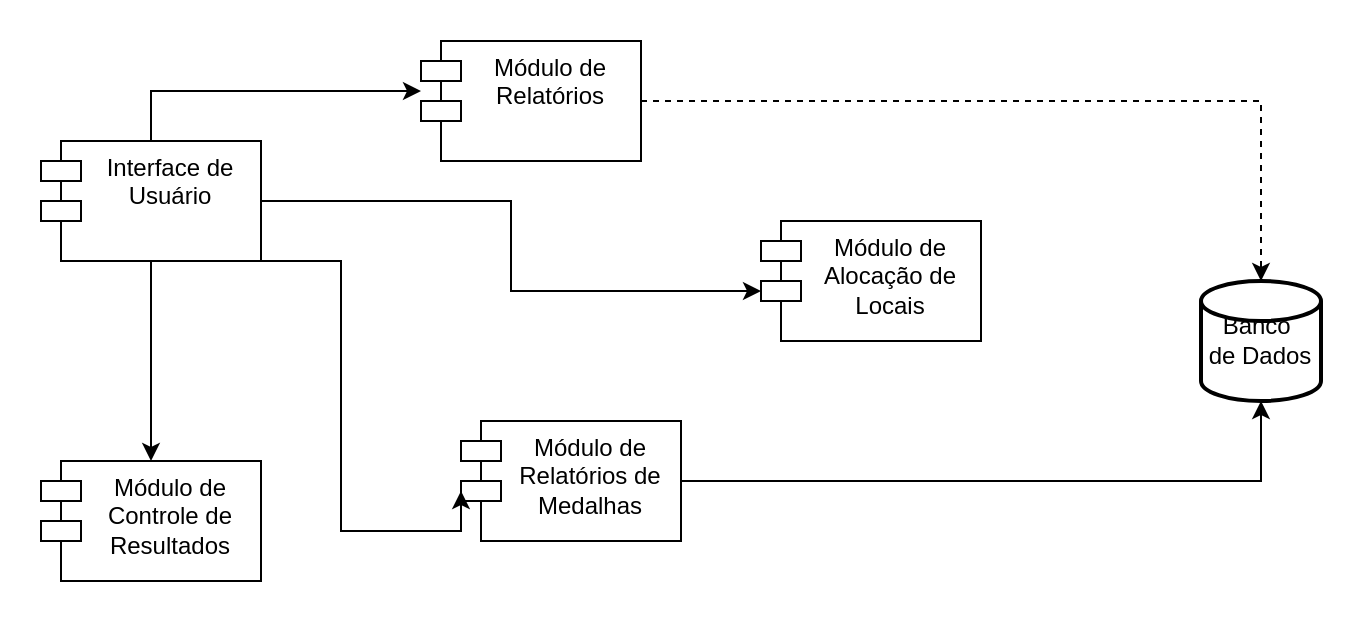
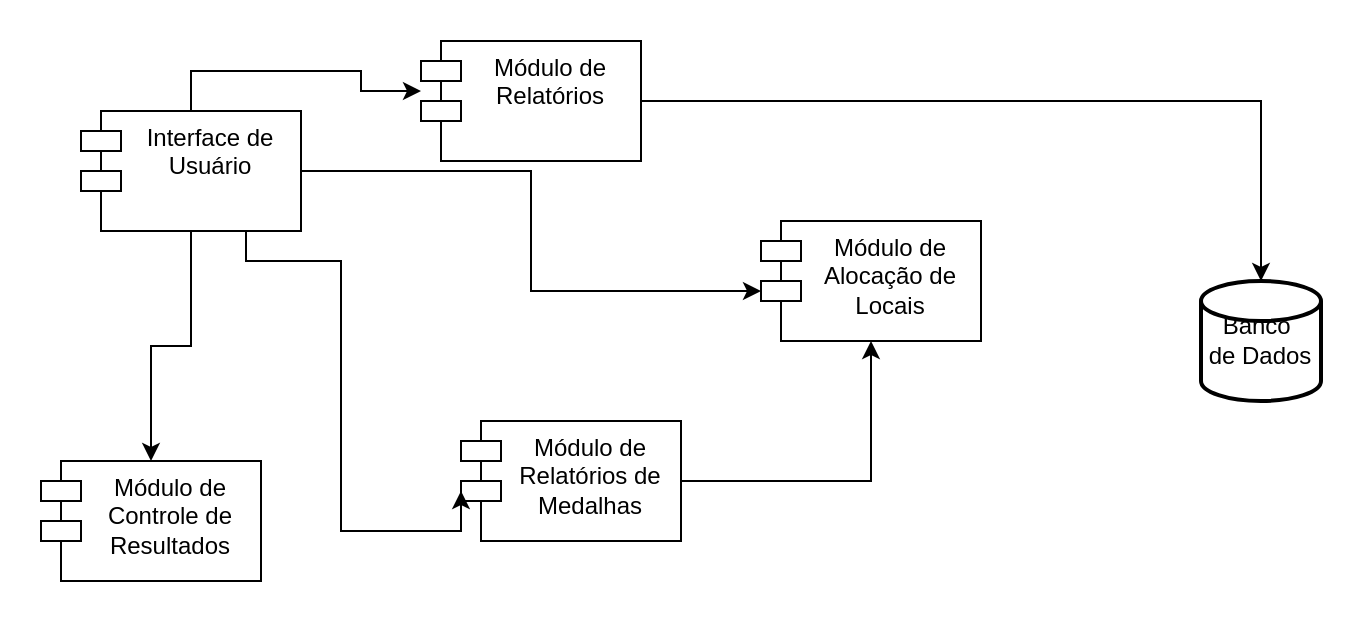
- <mxCell id="12" style="edgeStyle=orthogonalEdgeStyle;rounded=0;orthogonalLoop=1;jettySize=auto;html=1;entryX=0.5;entryY=0;entryDx=0;entryDy=0;entryPerimeter=0;dashed=1;" edge="1" parent="1" source="4" target="11"><mxGeometry relative="1" as="geometry" /></mxCell>
+ <mxCell id="12" style="edgeStyle=orthogonalEdgeStyle;rounded=0;orthogonalLoop=1;jettySize=auto;html=1;entryX=0.5;entryY=0;entryDx=0;entryDy=0;entryPerimeter=0;" edge="1" parent="1" source="4" target="11"><mxGeometry relative="1" as="geometry" /></mxCell>
- <mxCell id="3" value="Interface de Usuário" style="shape=module;align=left;spacingLeft=20;align=center;verticalAlign=top;whiteSpace=wrap;html=1;" vertex="1" parent="1"><mxGeometry x="20" y="70" width="110" height="60" as="geometry" /></mxCell>
+ <mxCell id="3" value="Interface de Usuário" style="shape=module;align=left;spacingLeft=20;align=center;verticalAlign=top;whiteSpace=wrap;html=1;" vertex="1" parent="1"><mxGeometry x="40" y="55" width="110" height="60" as="geometry" /></mxCell>
- <mxCell id="13" style="edgeStyle=orthogonalEdgeStyle;rounded=0;orthogonalLoop=1;jettySize=auto;html=1;entryX=0.5;entryY=1;entryDx=0;entryDy=0;entryPerimeter=0;" edge="1" parent="1" source="9" target="11"><mxGeometry relative="1" as="geometry" /></mxCell>
+ <mxCell id="13" style="edgeStyle=orthogonalEdgeStyle;rounded=0;orthogonalLoop=1;jettySize=auto;html=1;" edge="1" parent="1" source="9" target="6"><mxGeometry relative="1" as="geometry" /></mxCell>
